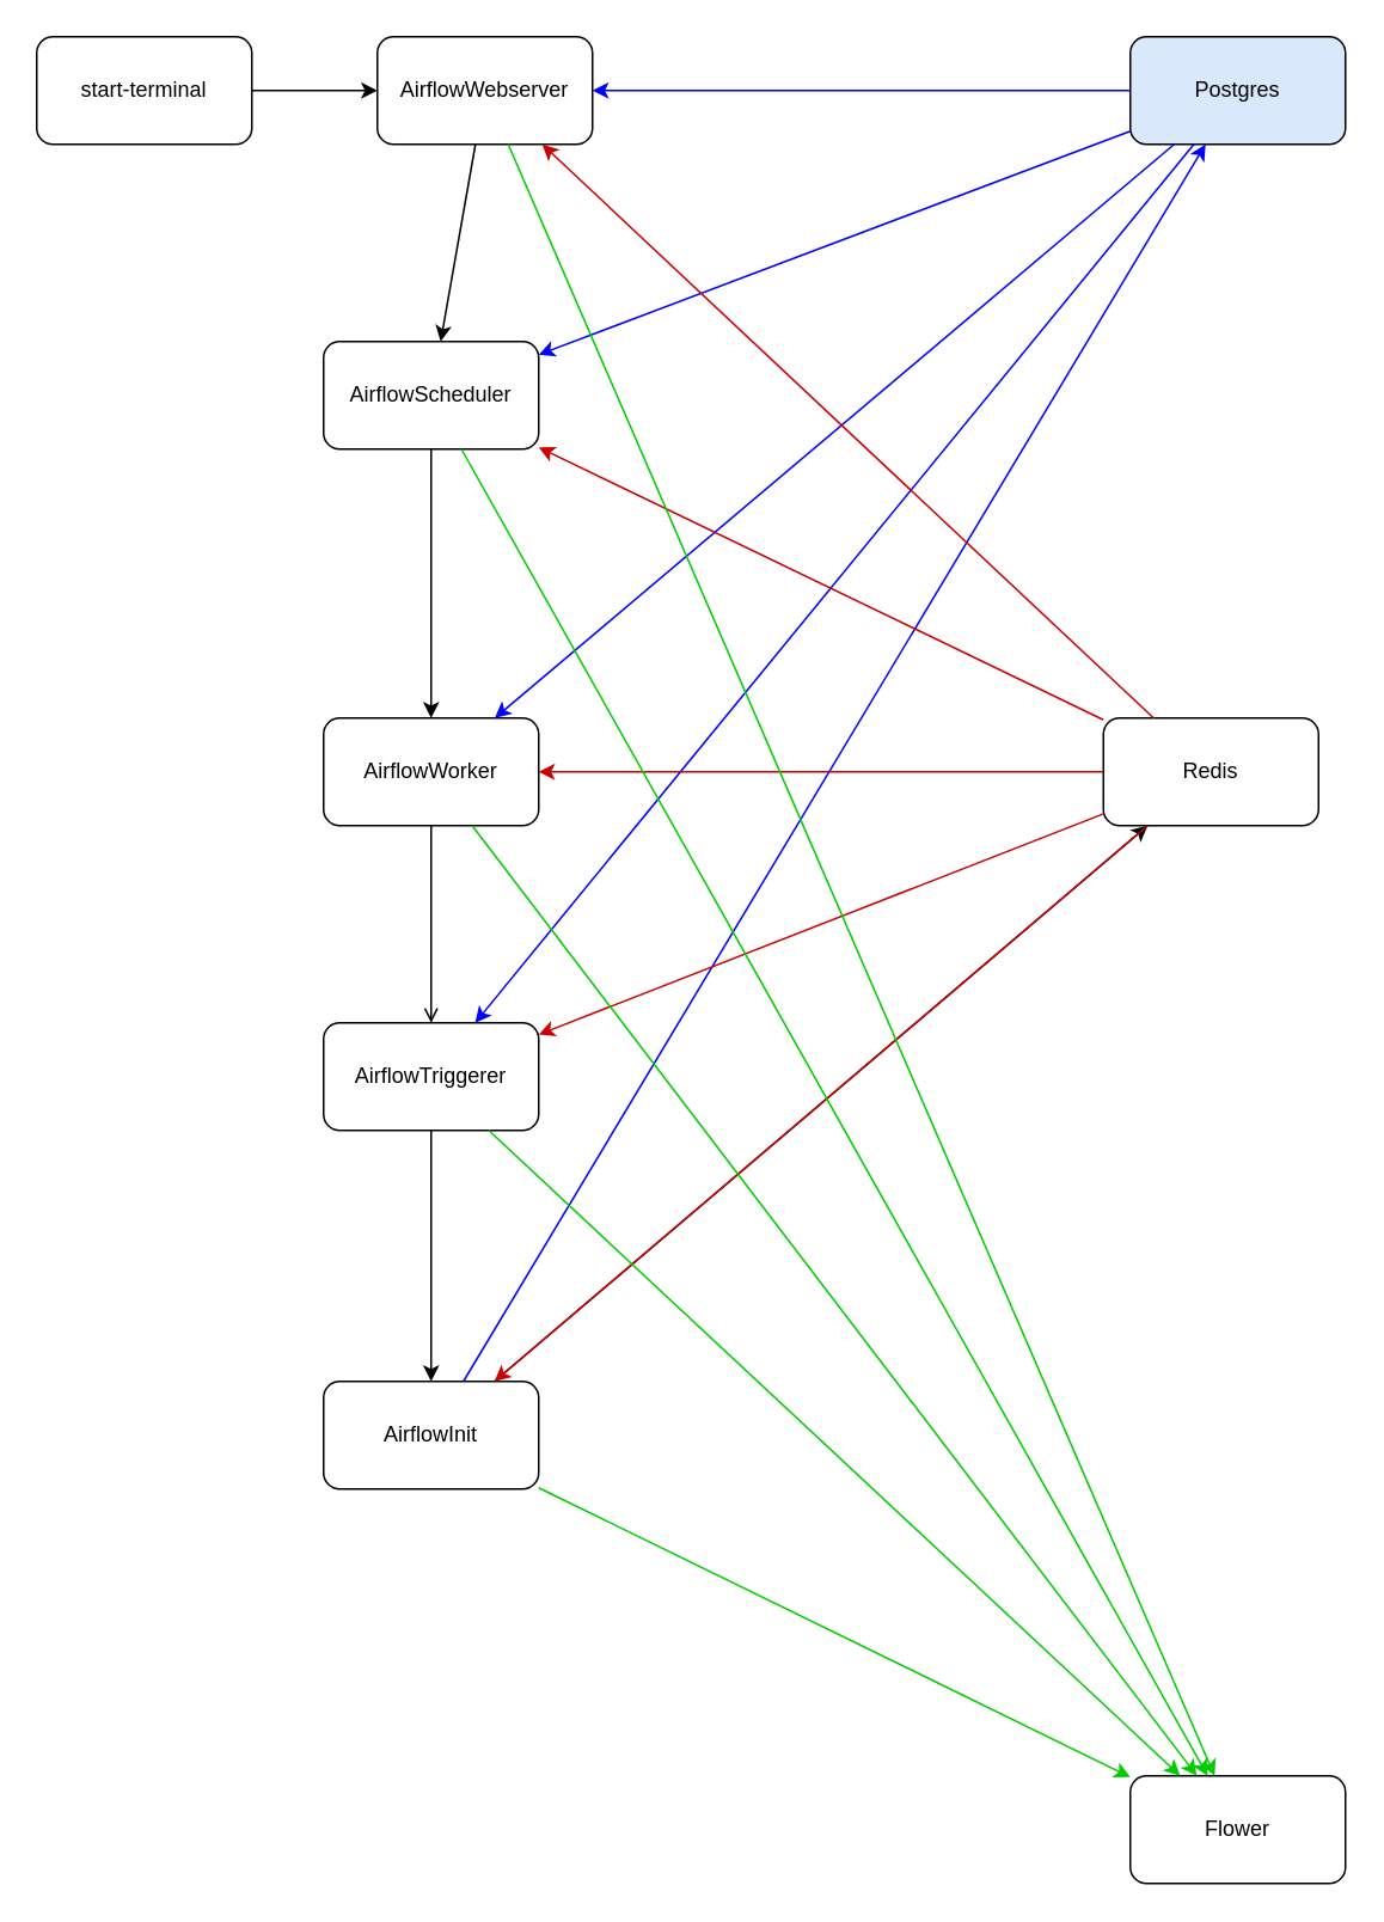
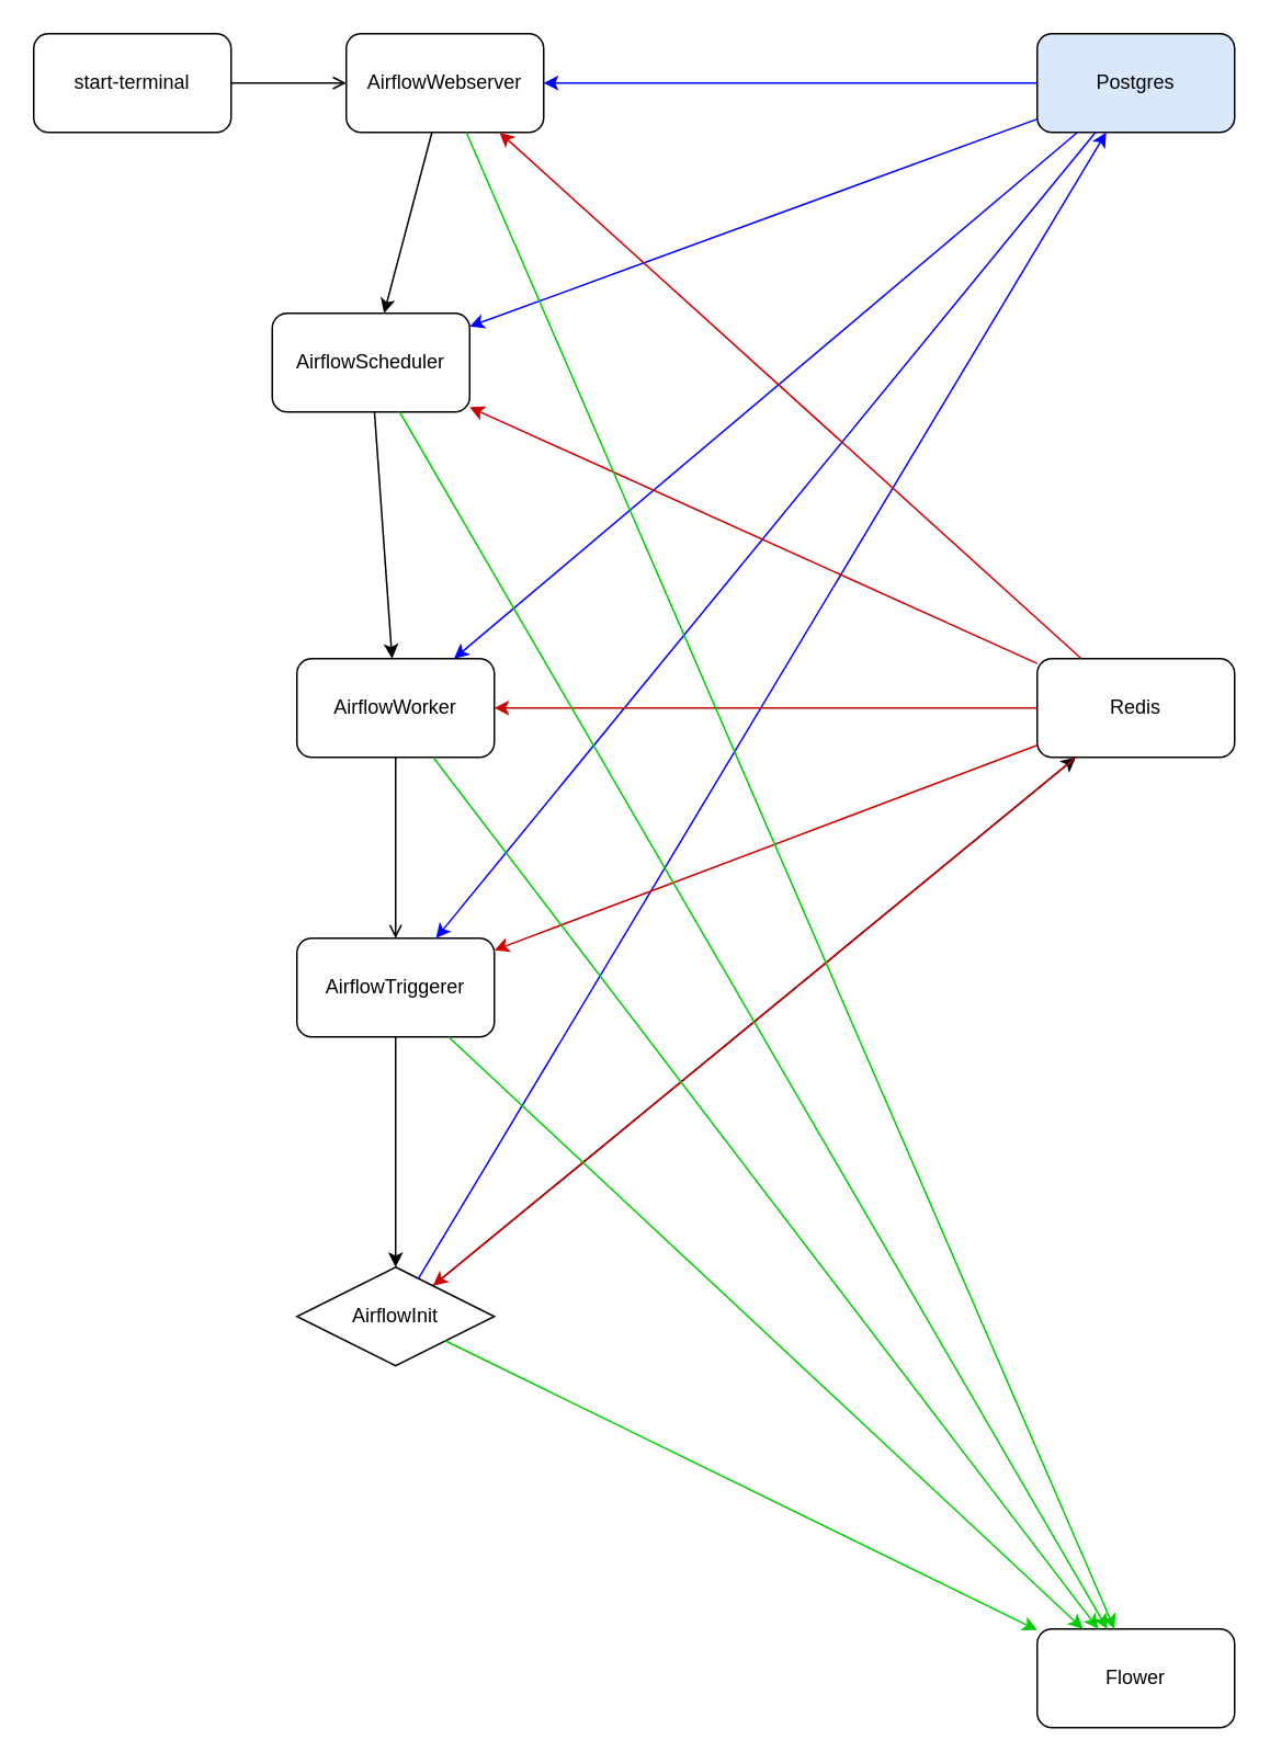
- <mxCell id="11" edge="1" parent="1" source="2" target="3"><mxGeometry relative="1" as="geometry" /></mxCell>
+ <mxCell id="11" edge="1" parent="1" source="2" target="3" style="endArrow=open;"><mxGeometry relative="1" as="geometry" /></mxCell>
- <mxCell id="4" value="AirflowScheduler" style="rounded=1;whiteSpace=wrap;html=1;" vertex="1" parent="1"><mxGeometry x="180" y="190" width="120" height="60" as="geometry" /></mxCell>
+ <mxCell id="4" value="AirflowScheduler" style="rounded=1;whiteSpace=wrap;html=1;" vertex="1" parent="1"><mxGeometry x="165" y="190" width="120" height="60" as="geometry" /></mxCell>
- <mxCell id="9" value="Redis" style="rounded=1;whiteSpace=wrap;html=1;" vertex="1" parent="1"><mxGeometry x="615" y="400" width="120" height="60" as="geometry" /></mxCell>
+ <mxCell id="9" value="Redis" style="rounded=1;whiteSpace=wrap;html=1;" vertex="1" parent="1"><mxGeometry x="630" y="400" width="120" height="60" as="geometry" /></mxCell>
- <mxCell id="7" value="AirflowInit" style="rounded=1;whiteSpace=wrap;html=1;" vertex="1" parent="1"><mxGeometry x="180" y="770" width="120" height="60" as="geometry" /></mxCell>
+ <mxCell id="7" value="AirflowInit" style="rhombus;whiteSpace=wrap;html=1;" vertex="1" parent="1"><mxGeometry x="180" y="770" width="120" height="60" as="geometry" /></mxCell>
